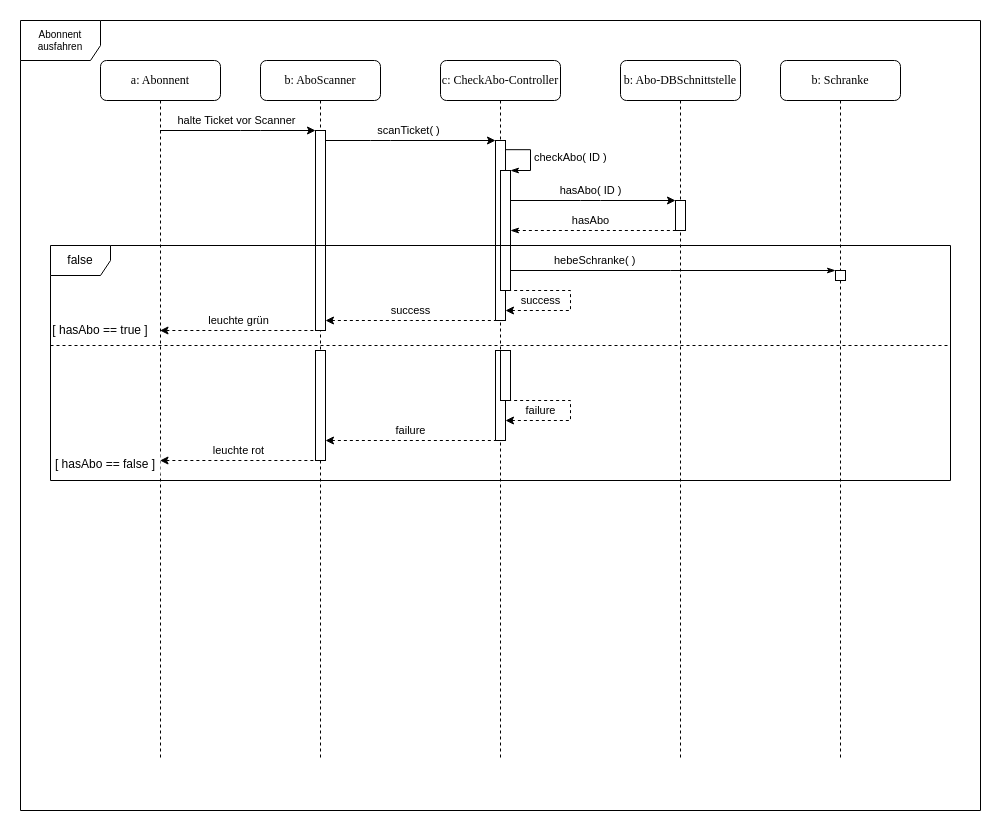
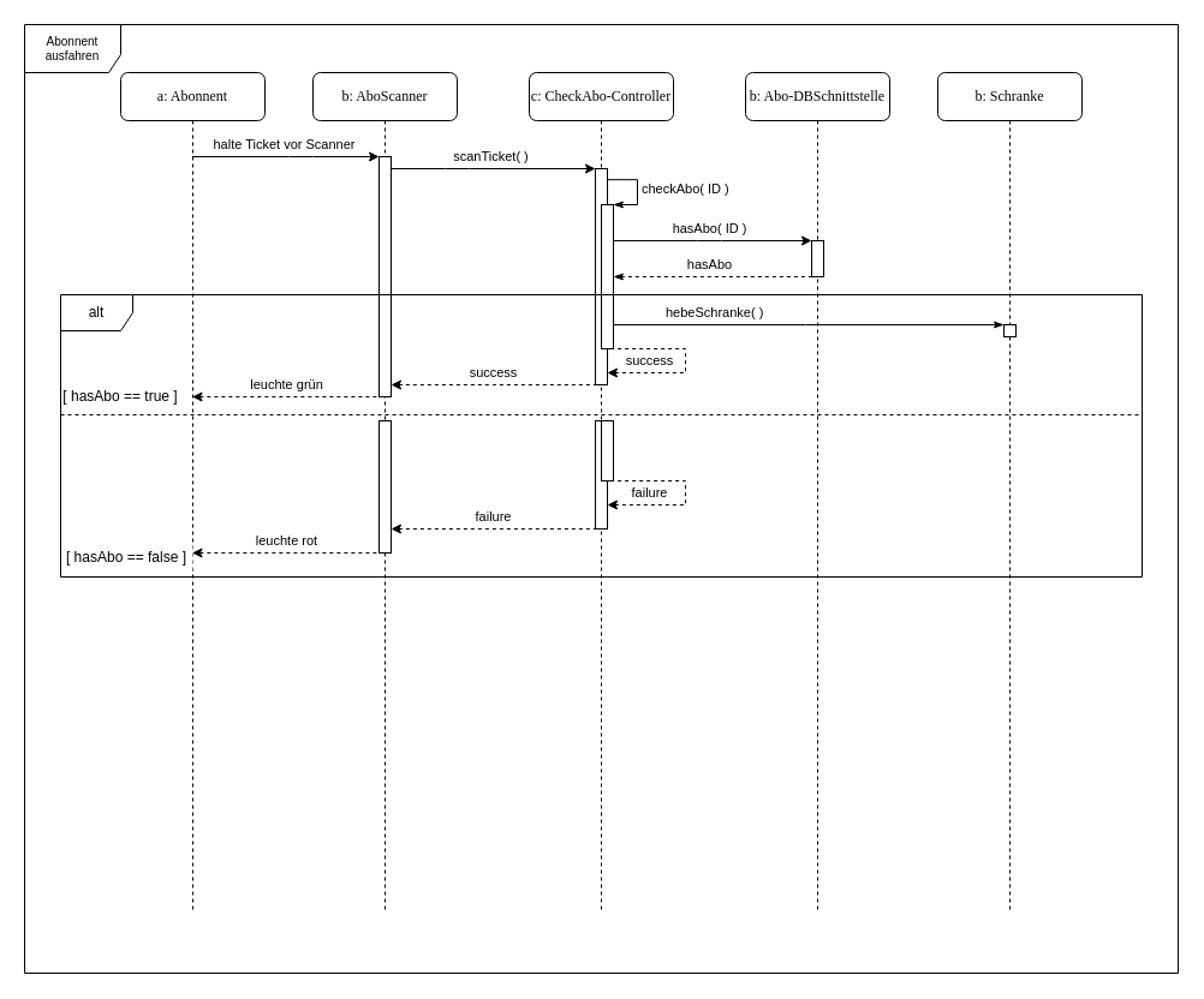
- <mxCell id="31" value="false&lt;br&gt;" style="shape=umlFrame;whiteSpace=wrap;html=1;rounded=1;shadow=0;glass=0;comic=0;strokeColor=#000000;strokeWidth=1;" parent="1" vertex="1"><mxGeometry x="50" y="245" width="900" height="235" as="geometry" /></mxCell>
+ <mxCell id="31" value="alt&lt;br&gt;" style="shape=umlFrame;whiteSpace=wrap;html=1;rounded=1;shadow=0;glass=0;comic=0;strokeColor=#000000;strokeWidth=1;" parent="1" vertex="1"><mxGeometry x="50" y="245" width="900" height="235" as="geometry" /></mxCell>
